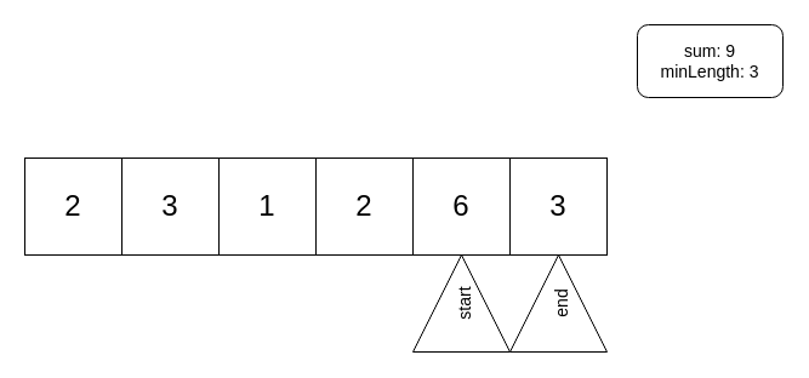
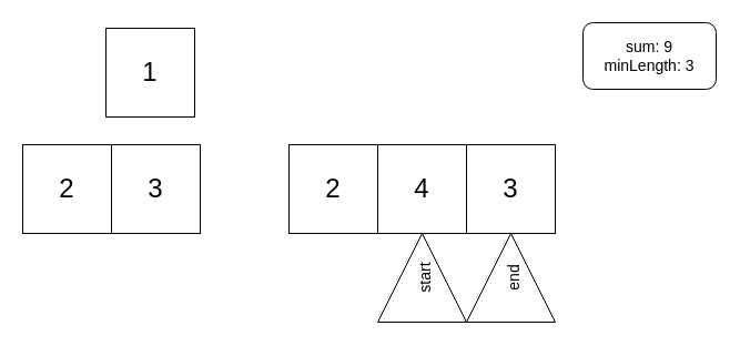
- <mxCell id="5" value="1" style="rounded=0;whiteSpace=wrap;html=1;fontSize=24;" vertex="1" parent="1"><mxGeometry x="180" y="130" width="80" height="80" as="geometry" /></mxCell>
+ <mxCell id="5" value="1" style="rounded=0;whiteSpace=wrap;html=1;fontSize=24;" vertex="1" parent="1"><mxGeometry x="95" y="25" width="80" height="80" as="geometry" /></mxCell>
- <mxCell id="7" value="6" style="rounded=0;whiteSpace=wrap;html=1;fontSize=24;" vertex="1" parent="1"><mxGeometry x="340" y="130" width="80" height="80" as="geometry" /></mxCell>
+ <mxCell id="7" value="4" style="rounded=0;whiteSpace=wrap;html=1;fontSize=24;" vertex="1" parent="1"><mxGeometry x="340" y="130" width="80" height="80" as="geometry" /></mxCell>
